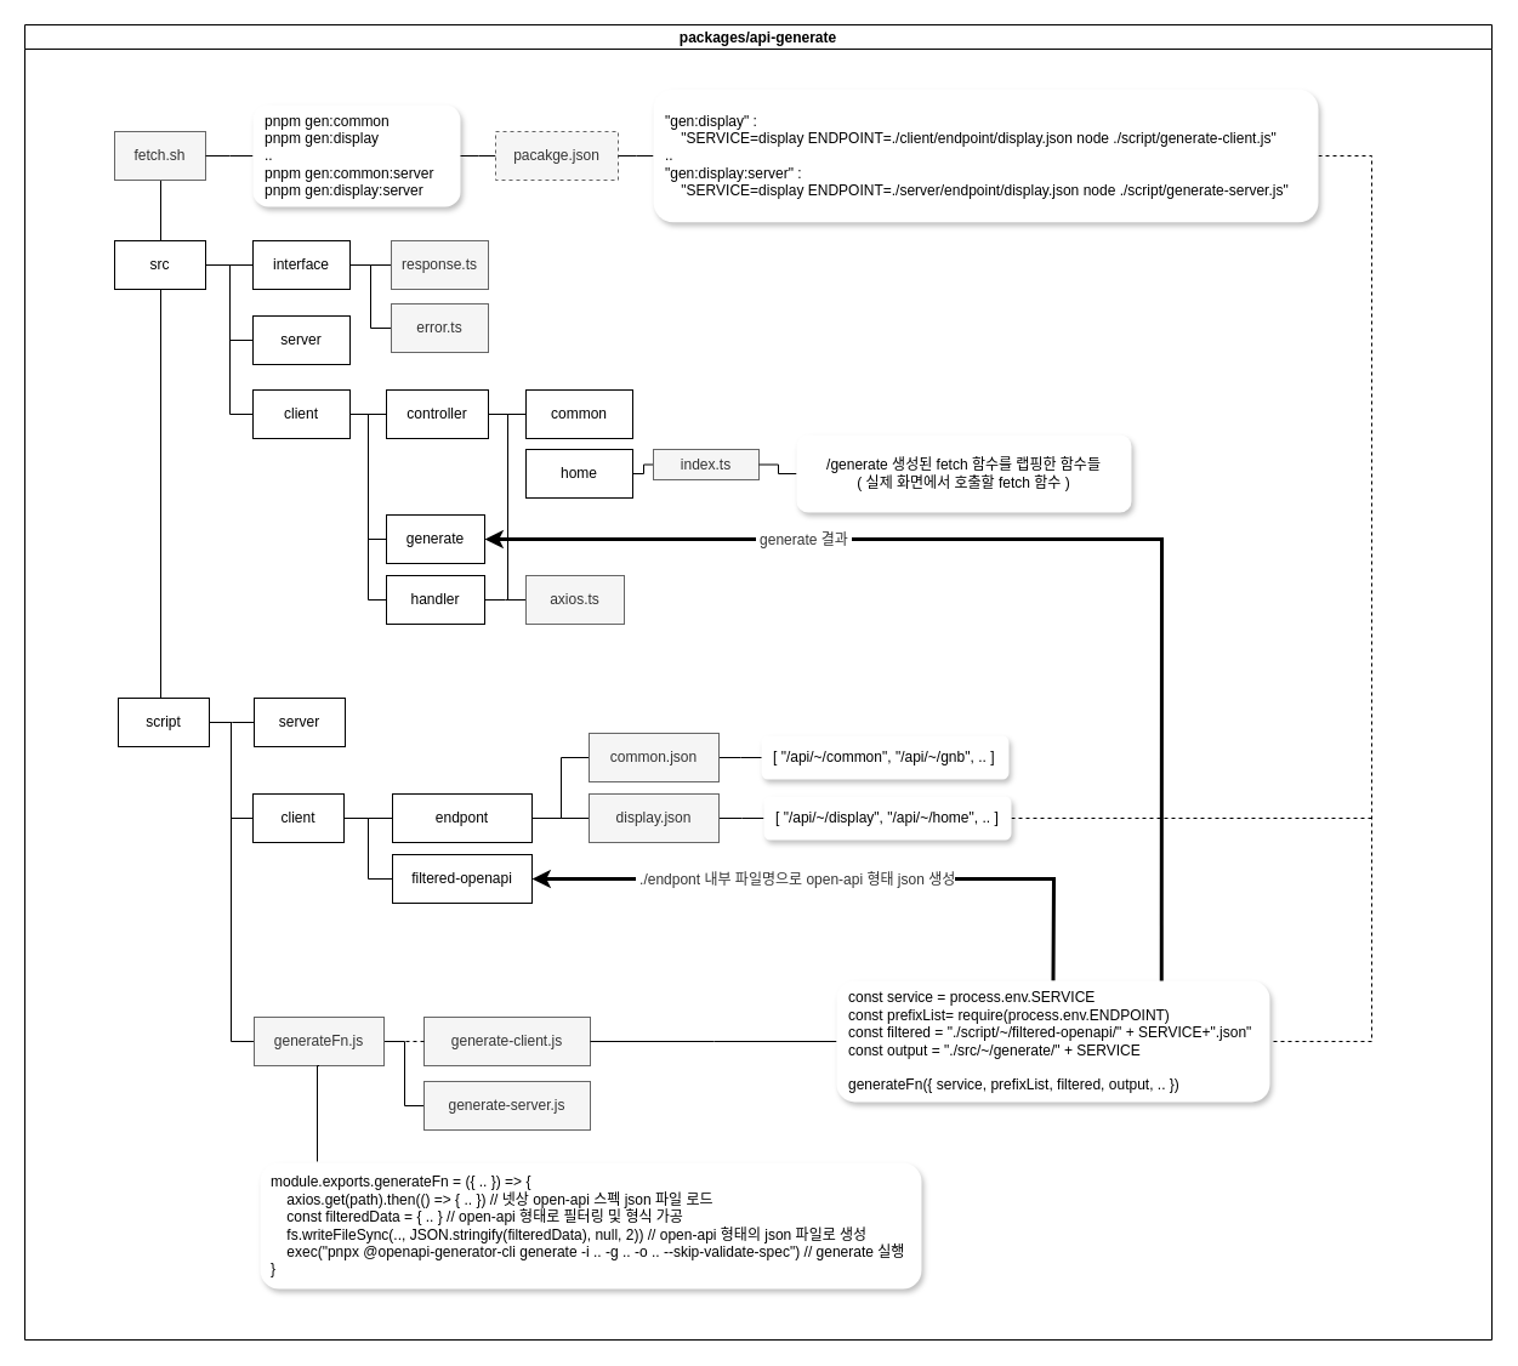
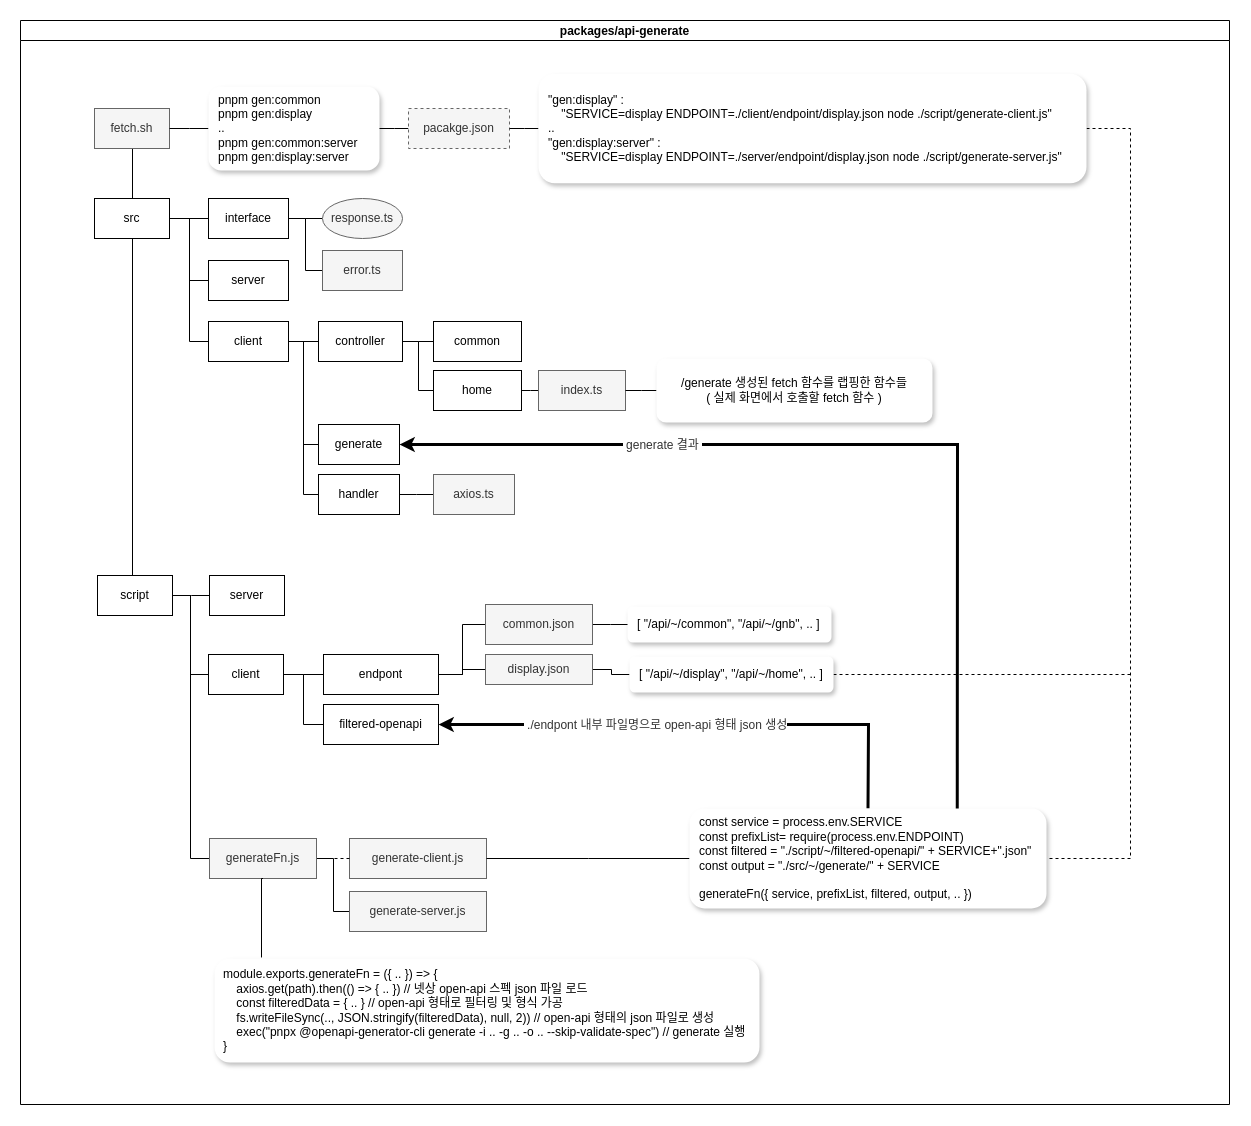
- <mxCell id="70" value="response.ts" style="whiteSpace=wrap;html=1;treeFolding=0;treeMoving=1;newEdgeStyle={&quot;edgeStyle&quot;:&quot;elbowEdgeStyle&quot;,&quot;startArrow&quot;:&quot;none&quot;,&quot;endArrow&quot;:&quot;none&quot;};fillColor=#f5f5f5;fontColor=#333333;strokeColor=#666666;" parent="2" vertex="1"><mxGeometry x="302" y="178" width="80" height="40" as="geometry" /></mxCell>
+ <mxCell id="70" value="response.ts" style="ellipse;whiteSpace=wrap;html=1;treeFolding=0;treeMoving=1;newEdgeStyle={&quot;edgeStyle&quot;:&quot;elbowEdgeStyle&quot;,&quot;startArrow&quot;:&quot;none&quot;,&quot;endArrow&quot;:&quot;none&quot;};fillColor=#f5f5f5;fontColor=#333333;strokeColor=#666666;" parent="2" vertex="1"><mxGeometry x="302" y="178" width="80" height="40" as="geometry" /></mxCell>
- <mxCell id="21" value="index.ts" style="whiteSpace=wrap;html=1;treeFolding=0;treeMoving=1;newEdgeStyle={&quot;edgeStyle&quot;:&quot;elbowEdgeStyle&quot;,&quot;startArrow&quot;:&quot;none&quot;,&quot;endArrow&quot;:&quot;none&quot;};fillColor=#f5f5f5;fontColor=#333333;strokeColor=#666666;" parent="2" vertex="1"><mxGeometry x="518" y="350" width="87" height="25" as="geometry" /></mxCell>
+ <mxCell id="21" value="index.ts" style="whiteSpace=wrap;html=1;treeFolding=0;treeMoving=1;newEdgeStyle={&quot;edgeStyle&quot;:&quot;elbowEdgeStyle&quot;,&quot;startArrow&quot;:&quot;none&quot;,&quot;endArrow&quot;:&quot;none&quot;};fillColor=#f5f5f5;fontColor=#333333;strokeColor=#666666;" parent="2" vertex="1"><mxGeometry x="518" y="350" width="87" height="40" as="geometry" /></mxCell>
- <mxCell id="18" value="" style="edgeStyle=elbowEdgeStyle;rounded=0;orthogonalLoop=1;jettySize=auto;html=1;elbow=horizontal;startArrow=none;endArrow=none;" parent="2" source="11" target="67" edge="1"><mxGeometry relative="1" as="geometry"><mxPoint x="145" y="439" as="sourcePoint" /></mxGeometry></mxCell>
+ <mxCell id="18" value="" style="edgeStyle=elbowEdgeStyle;rounded=0;orthogonalLoop=1;jettySize=auto;html=1;elbow=horizontal;startArrow=none;endArrow=none;" parent="2" source="11" target="19" edge="1"><mxGeometry relative="1" as="geometry"><mxPoint x="145" y="439" as="sourcePoint" /></mxGeometry></mxCell>
- <mxCell id="56" value="display.json" style="whiteSpace=wrap;html=1;treeFolding=0;treeMoving=1;newEdgeStyle={&quot;edgeStyle&quot;:&quot;elbowEdgeStyle&quot;,&quot;startArrow&quot;:&quot;none&quot;,&quot;endArrow&quot;:&quot;none&quot;};fillColor=#f5f5f5;fontColor=#333333;strokeColor=#666666;" parent="2" vertex="1"><mxGeometry x="465" y="634" width="107" height="40" as="geometry" /></mxCell>
+ <mxCell id="56" value="display.json" style="whiteSpace=wrap;html=1;treeFolding=0;treeMoving=1;newEdgeStyle={&quot;edgeStyle&quot;:&quot;elbowEdgeStyle&quot;,&quot;startArrow&quot;:&quot;none&quot;,&quot;endArrow&quot;:&quot;none&quot;};fillColor=#f5f5f5;fontColor=#333333;strokeColor=#666666;" parent="2" vertex="1"><mxGeometry x="465" y="634" width="107" height="30" as="geometry" /></mxCell>
